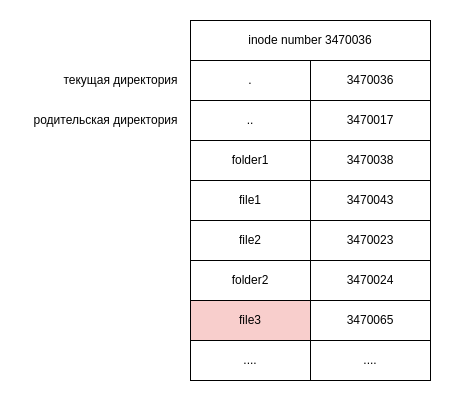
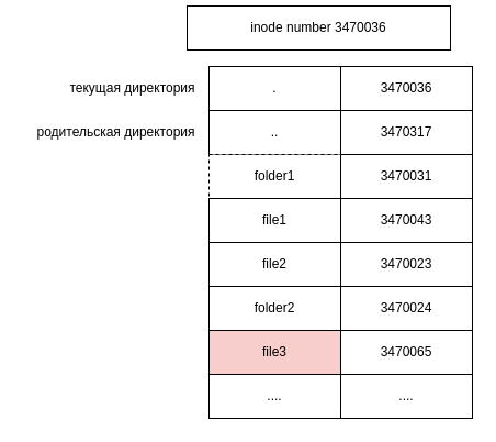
- <mxCell id="2" value="inode number 3470036" style="rounded=0;whiteSpace=wrap;html=1;" vertex="1" parent="1"><mxGeometry x="190" y="20" width="240" height="40" as="geometry" /></mxCell>
+ <mxCell id="2" value="inode number 3470036" style="rounded=0;whiteSpace=wrap;html=1;" vertex="1" parent="1"><mxGeometry x="170" y="5" width="240" height="40" as="geometry" /></mxCell>
- <mxCell id="6" value="3470017" style="rounded=0;whiteSpace=wrap;html=1;" vertex="1" parent="1"><mxGeometry x="310" y="100" width="120" height="40" as="geometry" /></mxCell>
+ <mxCell id="6" value="3470317" style="rounded=0;whiteSpace=wrap;html=1;" vertex="1" parent="1"><mxGeometry x="310" y="100" width="120" height="40" as="geometry" /></mxCell>
- <mxCell id="7" value="folder1" style="rounded=0;whiteSpace=wrap;html=1;" vertex="1" parent="1"><mxGeometry x="190" y="140" width="120" height="40" as="geometry" /></mxCell>
+ <mxCell id="7" value="folder1" style="rounded=0;whiteSpace=wrap;html=1;dashed=1;" vertex="1" parent="1"><mxGeometry x="190" y="140" width="120" height="40" as="geometry" /></mxCell>
- <mxCell id="8" value="3470038" style="rounded=0;whiteSpace=wrap;html=1;" vertex="1" parent="1"><mxGeometry x="310" y="140" width="120" height="40" as="geometry" /></mxCell>
+ <mxCell id="8" value="3470031" style="rounded=0;whiteSpace=wrap;html=1;" vertex="1" parent="1"><mxGeometry x="310" y="140" width="120" height="40" as="geometry" /></mxCell>
